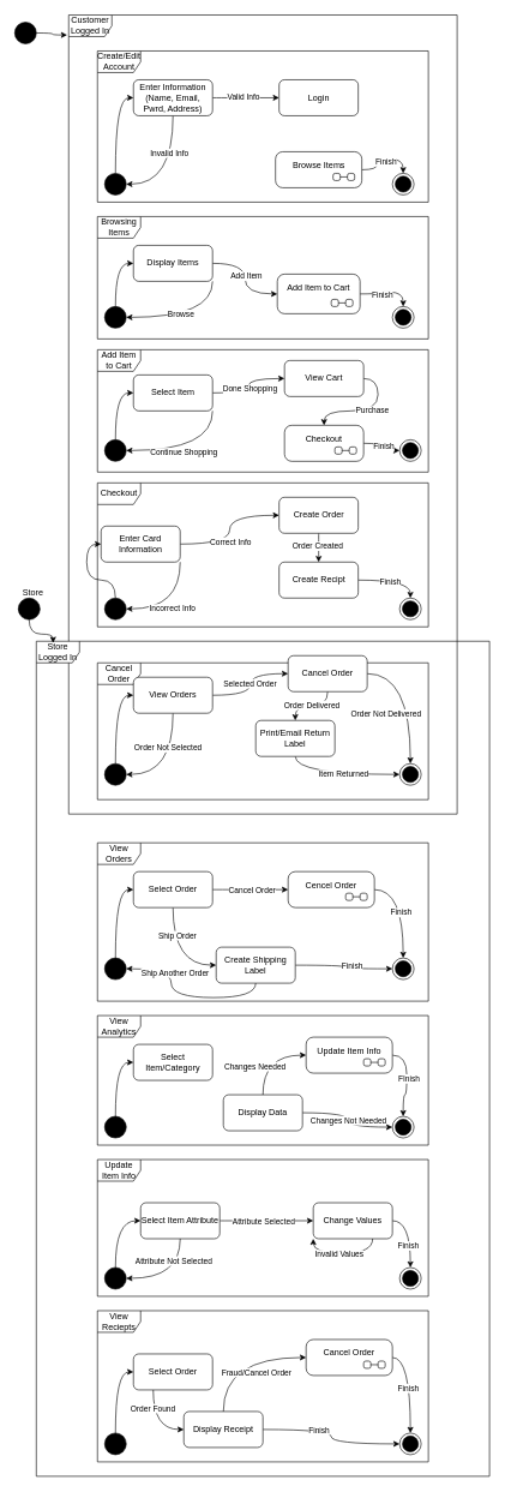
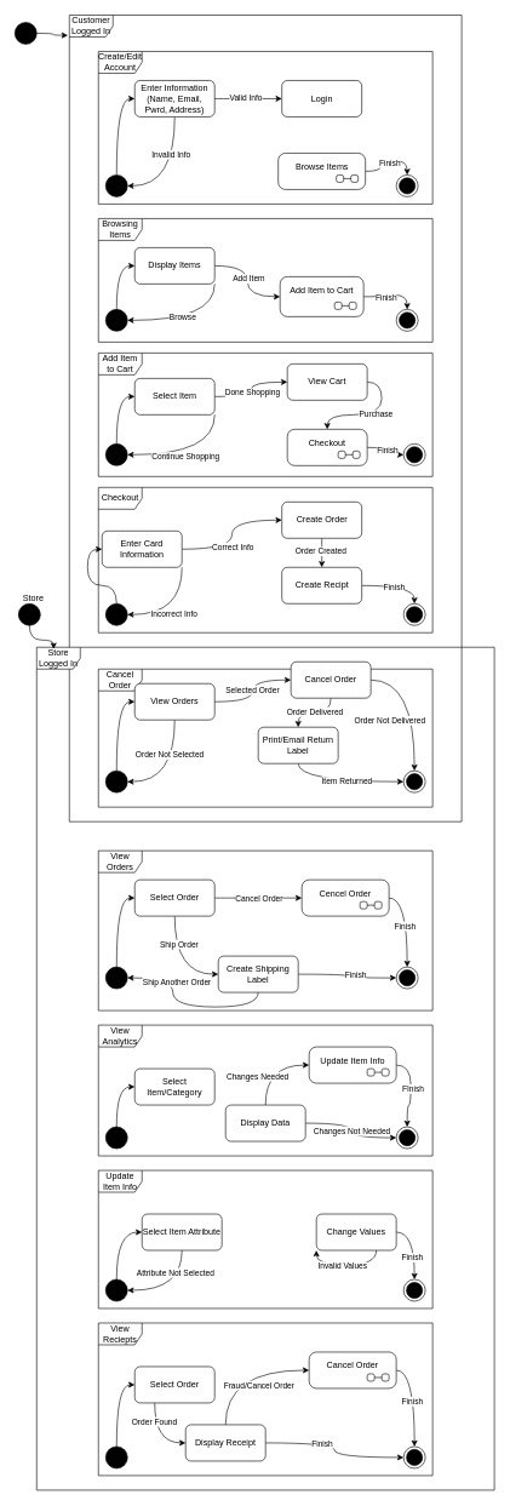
- <mxCell id="94" value="Cencel Order" style="shape=umlState;rounded=1;verticalAlign=top;spacingTop=5;umlStateSymbol=collapseState;absoluteArcSize=1;arcSize=10;html=1;whiteSpace=wrap;" parent="1" vertex="1"><mxGeometry x="400" y="1210" width="120" height="50" as="geometry" /></mxCell>
+ <mxCell id="94" value="Cencel Order" style="shape=umlState;rounded=1;verticalAlign=top;spacingTop=5;umlStateSymbol=collapseState;absoluteArcSize=1;arcSize=10;html=1;whiteSpace=wrap;" parent="1" vertex="1"><mxGeometry x="415" y="1210" width="120" height="50" as="geometry" /></mxCell>
- <mxCell id="120" value="Select Item/Category" style="rounded=1;whiteSpace=wrap;html=1;" parent="1" vertex="1"><mxGeometry x="185" y="1450" width="110" height="50" as="geometry" /></mxCell>
+ <mxCell id="120" value="Select Item/Category" style="rounded=1;whiteSpace=wrap;html=1;" parent="1" vertex="1"><mxGeometry x="185" y="1470" width="110" height="50" as="geometry" /></mxCell>
- <mxCell id="107" style="edgeStyle=orthogonalEdgeStyle;curved=1;rounded=0;orthogonalLoop=1;jettySize=auto;html=1;exitX=1;exitY=0.5;exitDx=0;exitDy=0;entryX=0;entryY=0.5;entryDx=0;entryDy=0;" parent="1" source="111" target="106" edge="1"><mxGeometry relative="1" as="geometry" /></mxCell>
- <mxCell id="108" value="Attribute Selected" style="edgeLabel;html=1;align=center;verticalAlign=middle;resizable=0;points=[];" parent="107" vertex="1" connectable="0"><mxGeometry x="-0.41" relative="1" as="geometry"><mxPoint x="22" as="offset" /></mxGeometry></mxCell>
